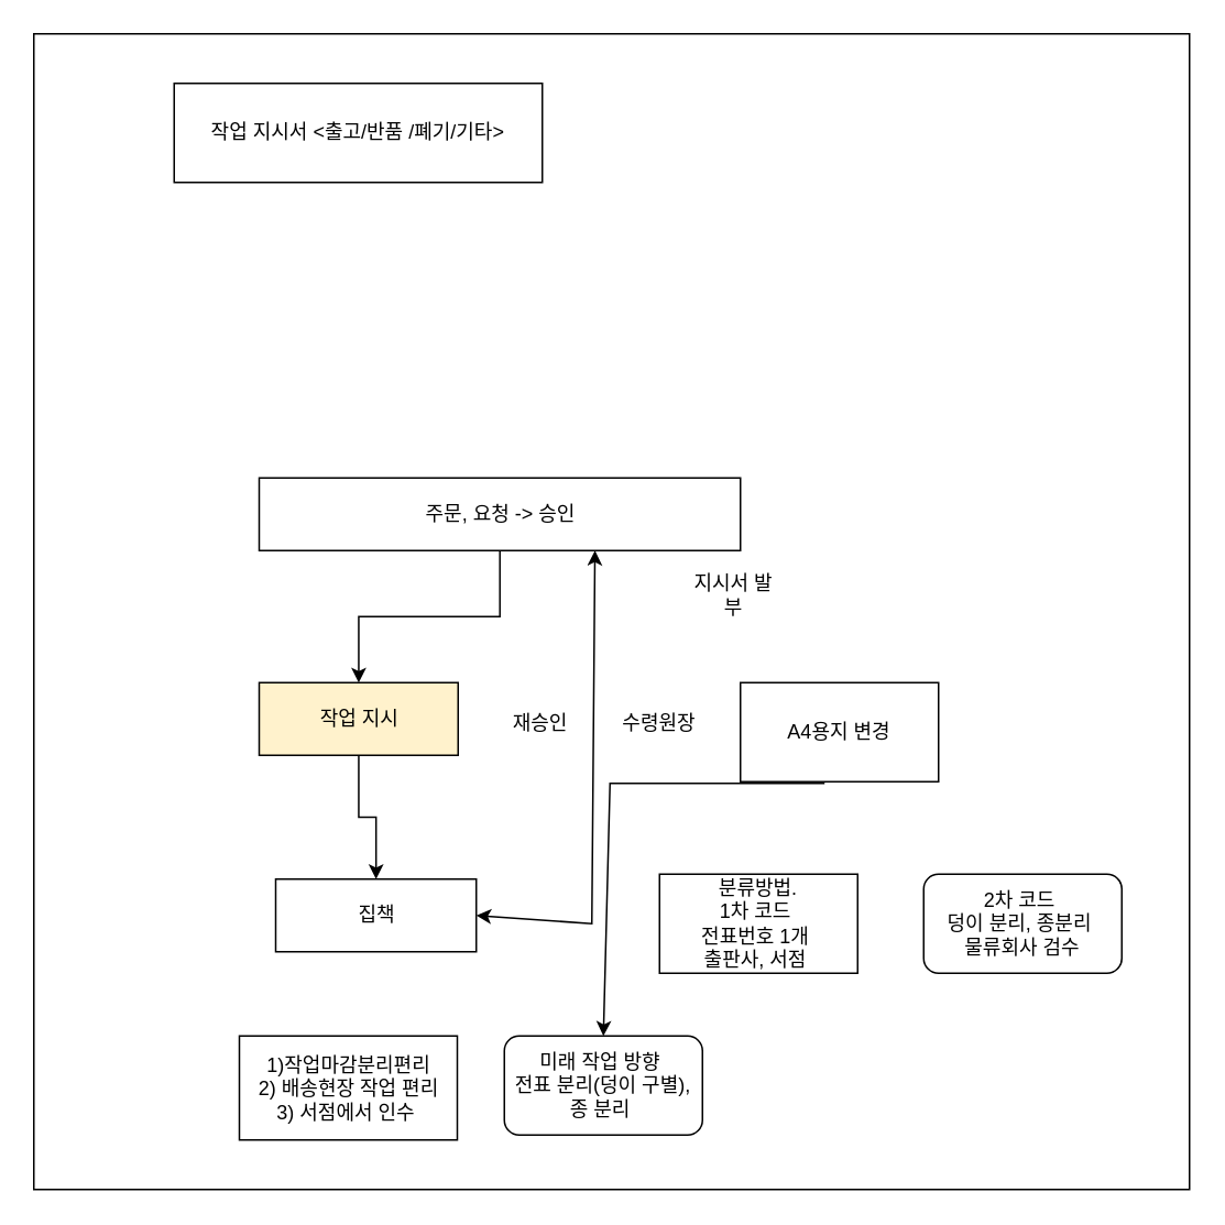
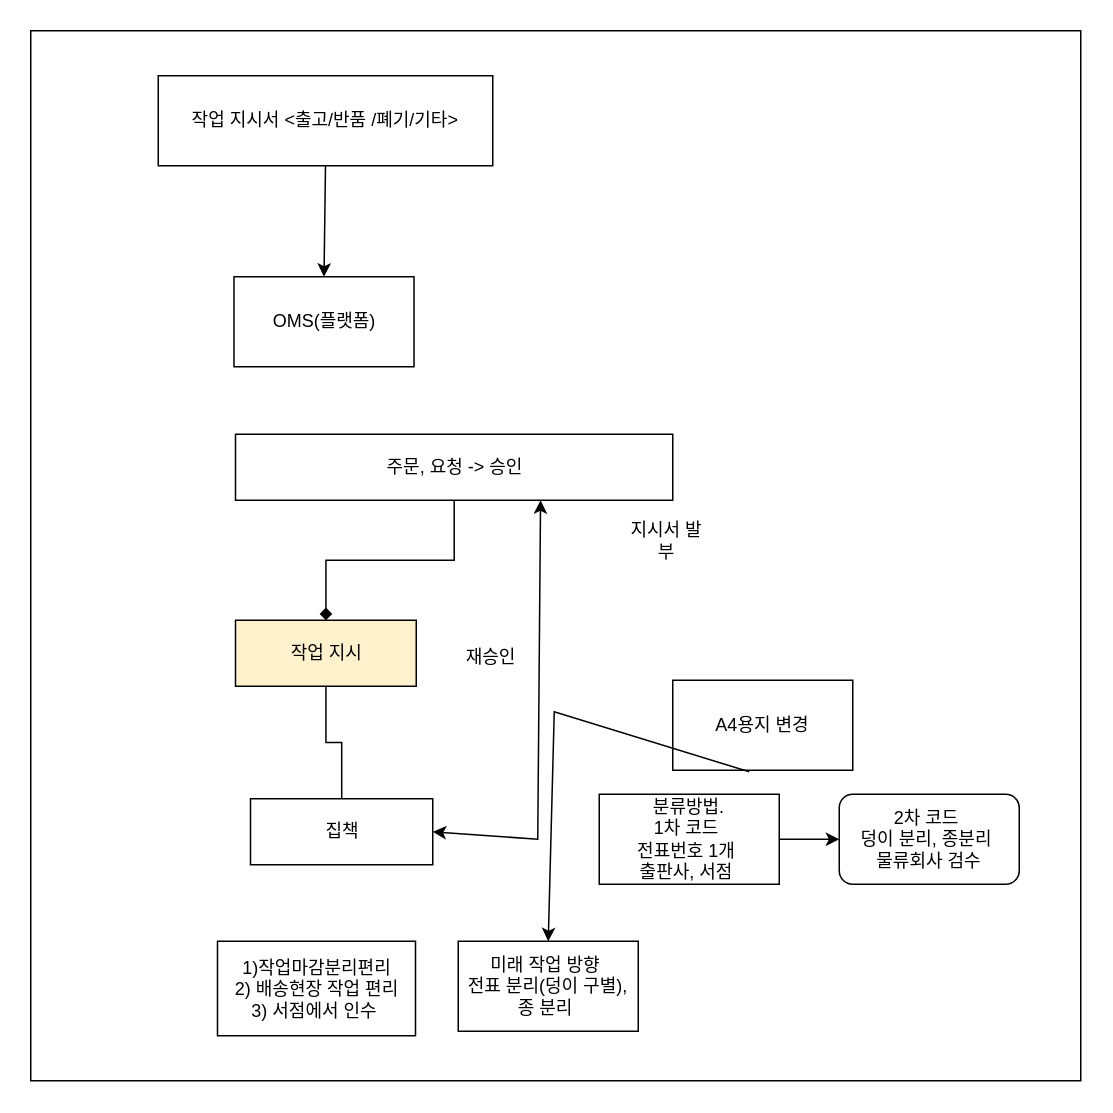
+ <mxCell id="5" value="" style="endArrow=classic;html=1;rounded=0;exitX=0.5;exitY=1;exitDx=0;exitDy=0;entryX=0.5;entryY=0;entryDx=0;entryDy=0;" edge="1" parent="1" source="3" target="4"><mxGeometry width="50" height="50" relative="1" as="geometry"><mxPoint x="392" y="390" as="sourcePoint" /><mxPoint x="442" y="340" as="targetPoint" /></mxGeometry></mxCell>
+ <mxCell id="4" value="OMS(플랫폼)" style="rounded=0;whiteSpace=wrap;html=1;" vertex="1" parent="1"><mxGeometry x="155.5" y="184" width="120" height="60" as="geometry" /></mxCell>
- <mxCell id="6" value="" style="edgeStyle=orthogonalEdgeStyle;rounded=0;orthogonalLoop=1;jettySize=auto;html=1;" edge="1" parent="1" source="7" target="9"><mxGeometry relative="1" as="geometry" /></mxCell>
+ <mxCell id="6" value="" style="edgeStyle=orthogonalEdgeStyle;rounded=0;orthogonalLoop=1;jettySize=auto;html=1;endArrow=diamond;" edge="1" parent="1" source="7" target="9"><mxGeometry relative="1" as="geometry" /></mxCell>
- <mxCell id="13" value="수령원장" style="text;html=1;strokeColor=none;fillColor=none;align=center;verticalAlign=middle;whiteSpace=wrap;rounded=0;" vertex="1" parent="1"><mxGeometry x="369" y="423" width="60" height="30" as="geometry" /></mxCell>
- <mxCell id="14" value="A4용지 변경" style="whiteSpace=wrap;html=1;rounded=0;" vertex="1" parent="1"><mxGeometry x="448" y="413" width="120" height="60" as="geometry" /></mxCell>
+ <mxCell id="14" value="A4용지 변경" style="whiteSpace=wrap;html=1;rounded=0;" vertex="1" parent="1"><mxGeometry x="448" y="453" width="120" height="60" as="geometry" /></mxCell>
- <mxCell id="8" value="" style="edgeStyle=orthogonalEdgeStyle;rounded=0;orthogonalLoop=1;jettySize=auto;html=1;" edge="1" parent="1" source="9" target="10"><mxGeometry relative="1" as="geometry" /></mxCell>
+ <mxCell id="8" value="" style="edgeStyle=orthogonalEdgeStyle;rounded=0;orthogonalLoop=1;jettySize=auto;html=1;endArrow=none;" edge="1" parent="1" source="9" target="10"><mxGeometry relative="1" as="geometry" /></mxCell>
+ <mxCell id="19" value="" style="edgeStyle=orthogonalEdgeStyle;rounded=0;orthogonalLoop=1;jettySize=auto;html=1;" edge="1" parent="1" source="20" target="21"><mxGeometry relative="1" as="geometry" /></mxCell>
- <mxCell id="17" value="미래 작업 방향&amp;nbsp;&lt;br&gt;전표 분리(덩이 구별),&lt;br&gt;종 분리&amp;nbsp;" style="whiteSpace=wrap;html=1;rounded=1;" vertex="1" parent="1"><mxGeometry x="305" y="627" width="120" height="60" as="geometry" /></mxCell>
+ <mxCell id="17" value="미래 작업 방향&amp;nbsp;&lt;br&gt;전표 분리(덩이 구별),&lt;br&gt;종 분리&amp;nbsp;" style="rounded=0;whiteSpace=wrap;html=1;" vertex="1" parent="1"><mxGeometry x="305" y="627" width="120" height="60" as="geometry" /></mxCell>
